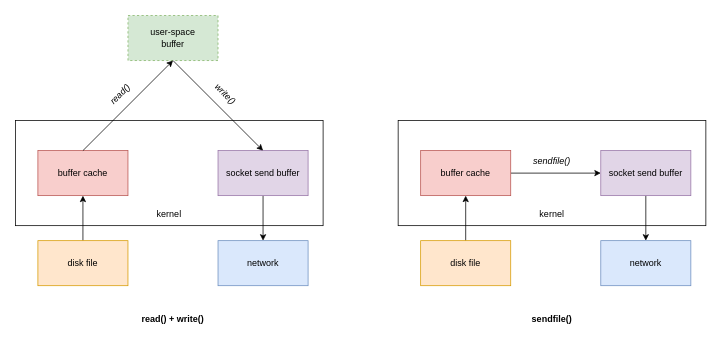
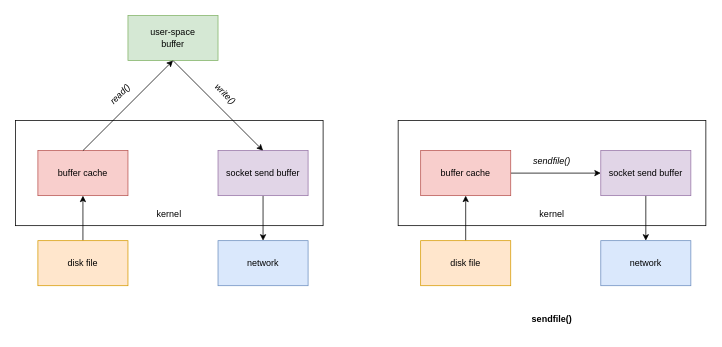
- <mxCell id="3" value="&lt;div&gt;user-space&lt;/div&gt;&lt;div&gt;buffer&lt;/div&gt;" style="rounded=0;whiteSpace=wrap;html=1;fillColor=#d5e8d4;strokeColor=#82b366;dashed=1;" vertex="1" parent="1"><mxGeometry x="170" y="20" width="120" height="60" as="geometry" /></mxCell>
+ <mxCell id="3" value="&lt;div&gt;user-space&lt;/div&gt;&lt;div&gt;buffer&lt;/div&gt;" style="rounded=0;whiteSpace=wrap;html=1;fillColor=#d5e8d4;strokeColor=#82b366;" vertex="1" parent="1"><mxGeometry x="170" y="20" width="120" height="60" as="geometry" /></mxCell>
- <mxCell id="25" value="&lt;b&gt;read() + write()&lt;/b&gt;" style="text;html=1;align=center;verticalAlign=middle;whiteSpace=wrap;rounded=0;" vertex="1" parent="1"><mxGeometry x="180" y="410" width="100" height="30" as="geometry" /></mxCell>
